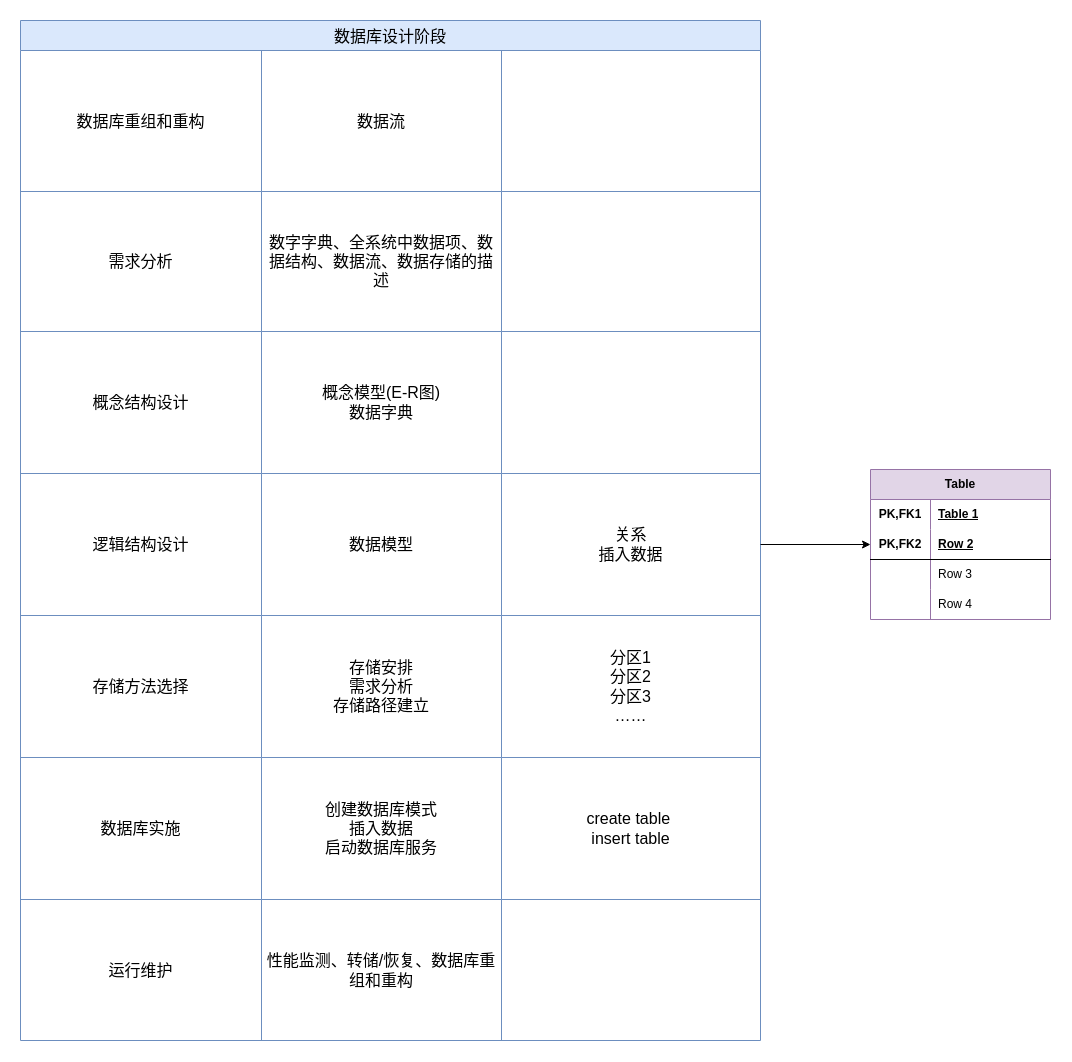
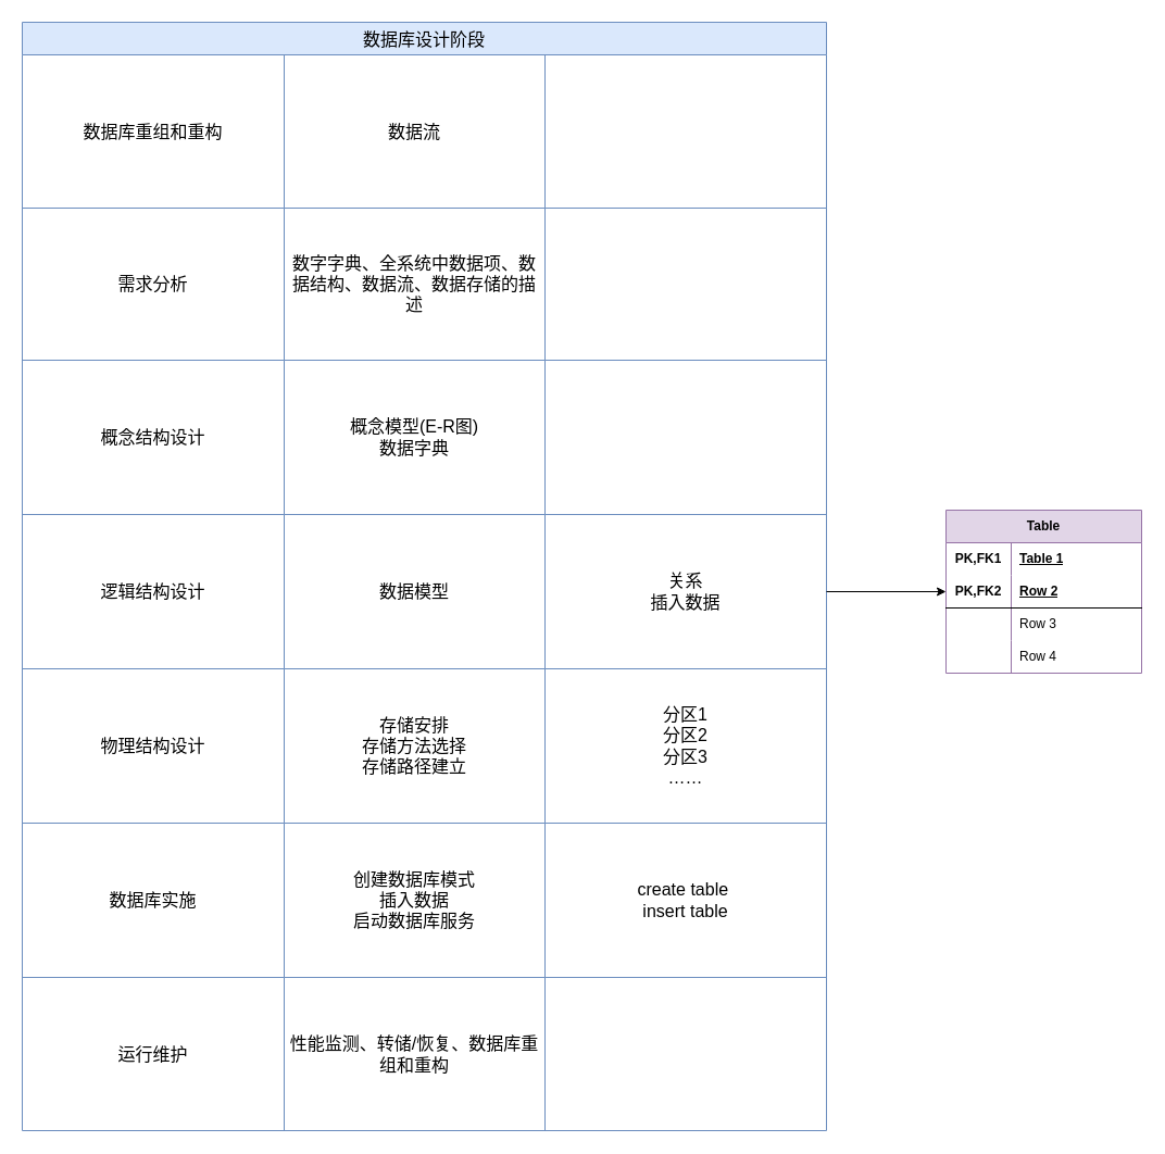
- <mxCell id="20" value="存储方法选择" style="shape=partialRectangle;html=1;whiteSpace=wrap;connectable=0;strokeColor=inherit;overflow=hidden;fillColor=none;top=0;left=0;bottom=0;right=0;pointerEvents=1;fontSize=16;" vertex="1" parent="19"><mxGeometry width="241" height="142" as="geometry"><mxRectangle width="241" height="142" as="alternateBounds" /></mxGeometry></mxCell>
+ <mxCell id="20" value="物理结构设计" style="shape=partialRectangle;html=1;whiteSpace=wrap;connectable=0;strokeColor=inherit;overflow=hidden;fillColor=none;top=0;left=0;bottom=0;right=0;pointerEvents=1;fontSize=16;" vertex="1" parent="19"><mxGeometry width="241" height="142" as="geometry"><mxRectangle width="241" height="142" as="alternateBounds" /></mxGeometry></mxCell>
- <mxCell id="21" value="存储安排&lt;div&gt;需求分析&lt;/div&gt;&lt;div&gt;存储路径建立&lt;/div&gt;" style="shape=partialRectangle;html=1;whiteSpace=wrap;connectable=0;strokeColor=inherit;overflow=hidden;fillColor=none;top=0;left=0;bottom=0;right=0;pointerEvents=1;fontSize=16;" vertex="1" parent="19"><mxGeometry x="241" width="240" height="142" as="geometry"><mxRectangle width="240" height="142" as="alternateBounds" /></mxGeometry></mxCell>
+ <mxCell id="21" value="存储安排&lt;div&gt;存储方法选择&lt;/div&gt;&lt;div&gt;存储路径建立&lt;/div&gt;" style="shape=partialRectangle;html=1;whiteSpace=wrap;connectable=0;strokeColor=inherit;overflow=hidden;fillColor=none;top=0;left=0;bottom=0;right=0;pointerEvents=1;fontSize=16;" vertex="1" parent="19"><mxGeometry x="241" width="240" height="142" as="geometry"><mxRectangle width="240" height="142" as="alternateBounds" /></mxGeometry></mxCell>
